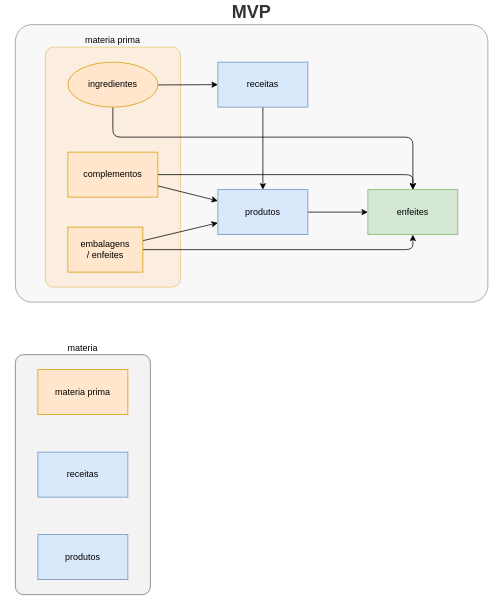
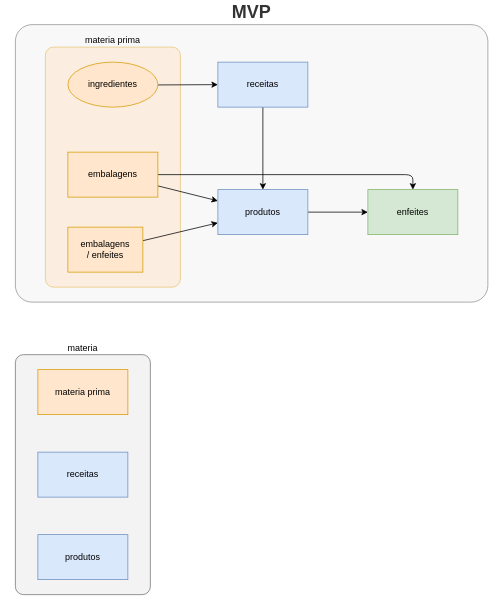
- <mxCell id="13" style="edgeStyle=elbowEdgeStyle;html=1;elbow=vertical;" edge="1" parent="1" source="14" target="18"><mxGeometry relative="1" as="geometry"><Array as="points"><mxPoint x="350" y="170" /></Array></mxGeometry></mxCell>
- <mxCell id="17" value="complementos" style="whiteSpace=wrap;html=1;fillColor=#ffe6cc;strokeColor=#d79b00;" vertex="1" parent="1"><mxGeometry x="90" y="190" width="120" height="60" as="geometry" /></mxCell>
+ <mxCell id="17" value="embalagens" style="whiteSpace=wrap;html=1;fillColor=#ffe6cc;strokeColor=#d79b00;" vertex="1" parent="1"><mxGeometry x="90" y="190" width="120" height="60" as="geometry" /></mxCell>
- <mxCell id="10" style="edgeStyle=elbowEdgeStyle;html=1;elbow=vertical;" edge="1" parent="1" source="11" target="18"><mxGeometry relative="1" as="geometry"><Array as="points"><mxPoint x="340" y="320" /></Array></mxGeometry></mxCell>
